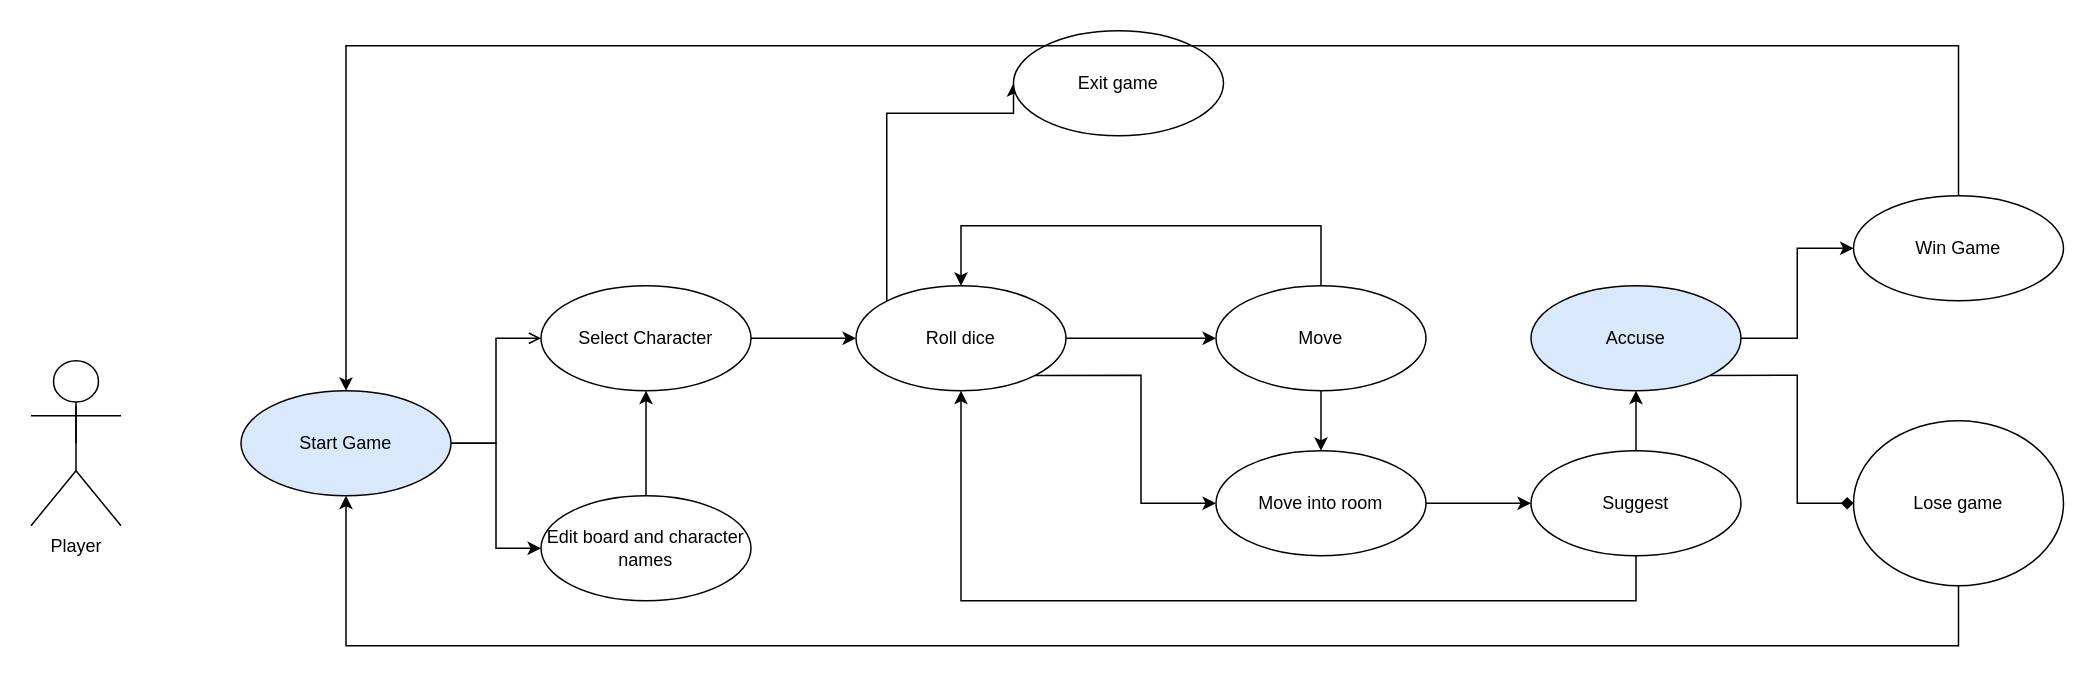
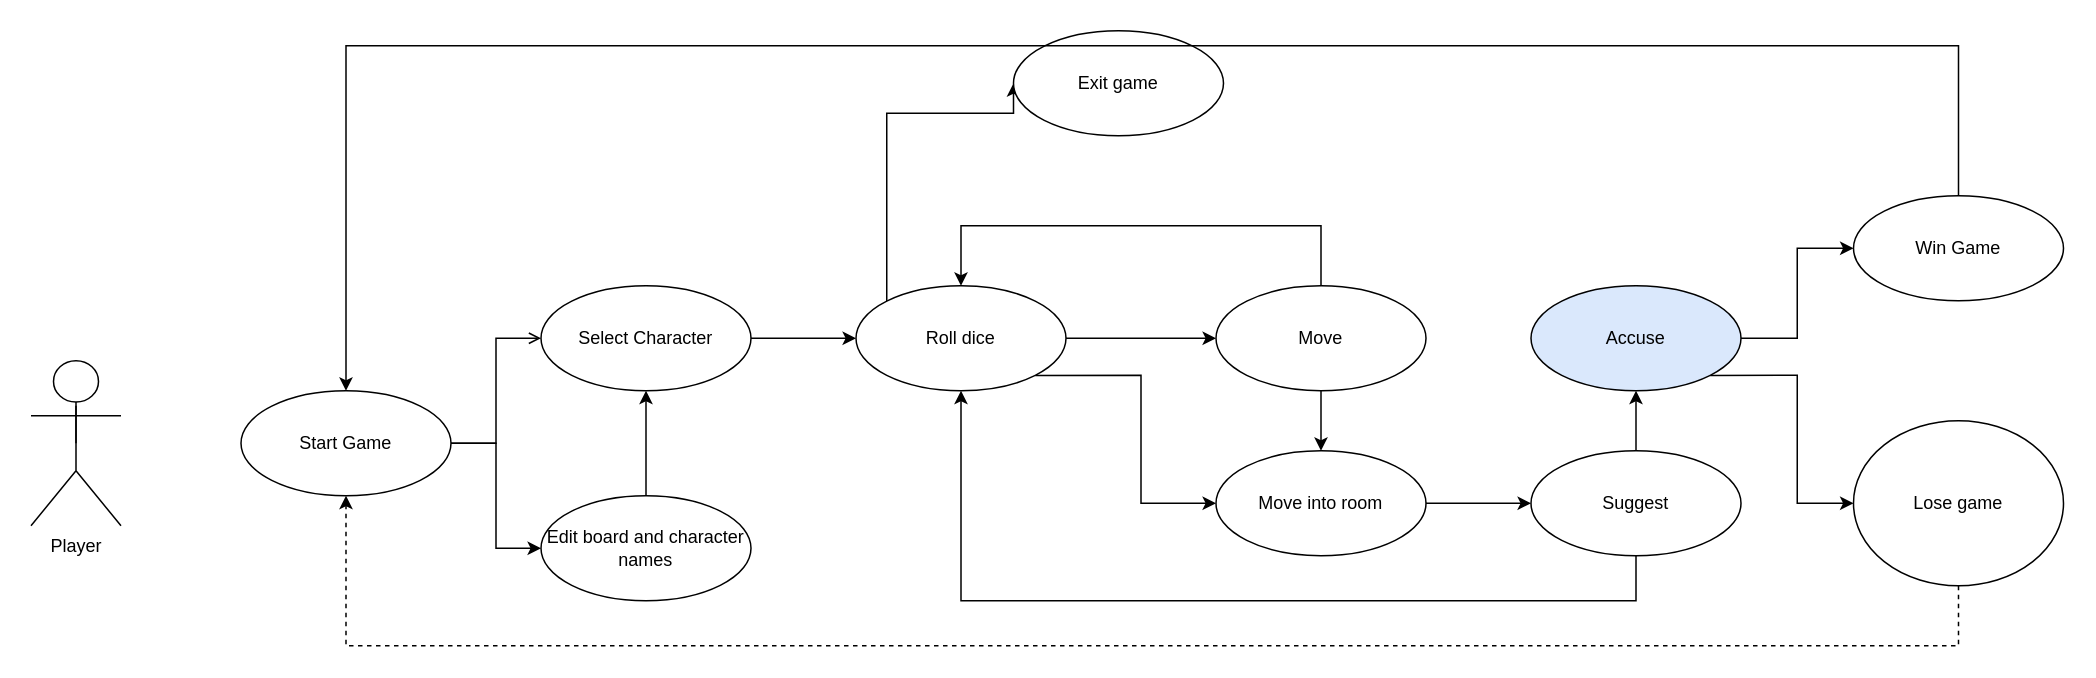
- <mxCell id="5" value="Start Game" style="ellipse;whiteSpace=wrap;html=1;fillColor=#dae8fc;" parent="1" vertex="1"><mxGeometry x="160" y="260" width="140" height="70" as="geometry" /></mxCell>
+ <mxCell id="5" value="Start Game" style="ellipse;whiteSpace=wrap;html=1;" parent="1" vertex="1"><mxGeometry x="160" y="260" width="140" height="70" as="geometry" /></mxCell>
- <mxCell id="28" style="edgeStyle=orthogonalEdgeStyle;rounded=0;orthogonalLoop=1;jettySize=auto;html=1;exitX=1;exitY=1;exitDx=0;exitDy=0;entryX=0;entryY=0.5;entryDx=0;entryDy=0;endArrow=diamond;" parent="1" source="29" target="21" edge="1"><mxGeometry relative="1" as="geometry" /></mxCell>
+ <mxCell id="28" style="edgeStyle=orthogonalEdgeStyle;rounded=0;orthogonalLoop=1;jettySize=auto;html=1;exitX=1;exitY=1;exitDx=0;exitDy=0;entryX=0;entryY=0.5;entryDx=0;entryDy=0;" parent="1" source="29" target="21" edge="1"><mxGeometry relative="1" as="geometry" /></mxCell>
- <mxCell id="20" style="edgeStyle=orthogonalEdgeStyle;rounded=0;orthogonalLoop=1;jettySize=auto;html=1;entryX=0.5;entryY=1;entryDx=0;entryDy=0;" edge="1" parent="1" source="21" target="5"><mxGeometry relative="1" as="geometry"><Array as="points"><mxPoint x="1305" y="430" /><mxPoint x="230" y="430" /></Array></mxGeometry></mxCell>
+ <mxCell id="20" style="edgeStyle=orthogonalEdgeStyle;rounded=0;orthogonalLoop=1;jettySize=auto;html=1;entryX=0.5;entryY=1;entryDx=0;entryDy=0;dashed=1;" edge="1" parent="1" source="21" target="5"><mxGeometry relative="1" as="geometry"><Array as="points"><mxPoint x="1305" y="430" /><mxPoint x="230" y="430" /></Array></mxGeometry></mxCell>
